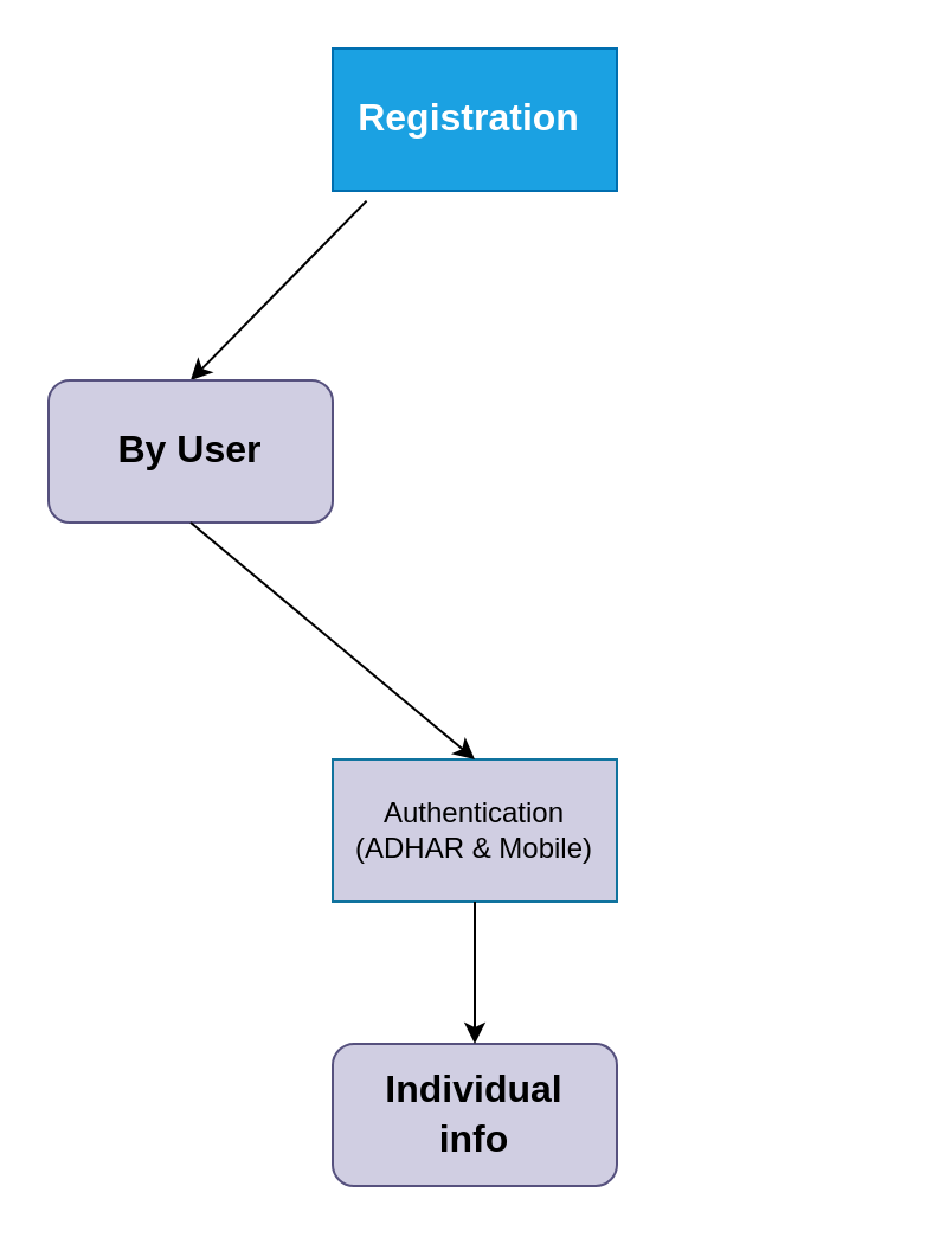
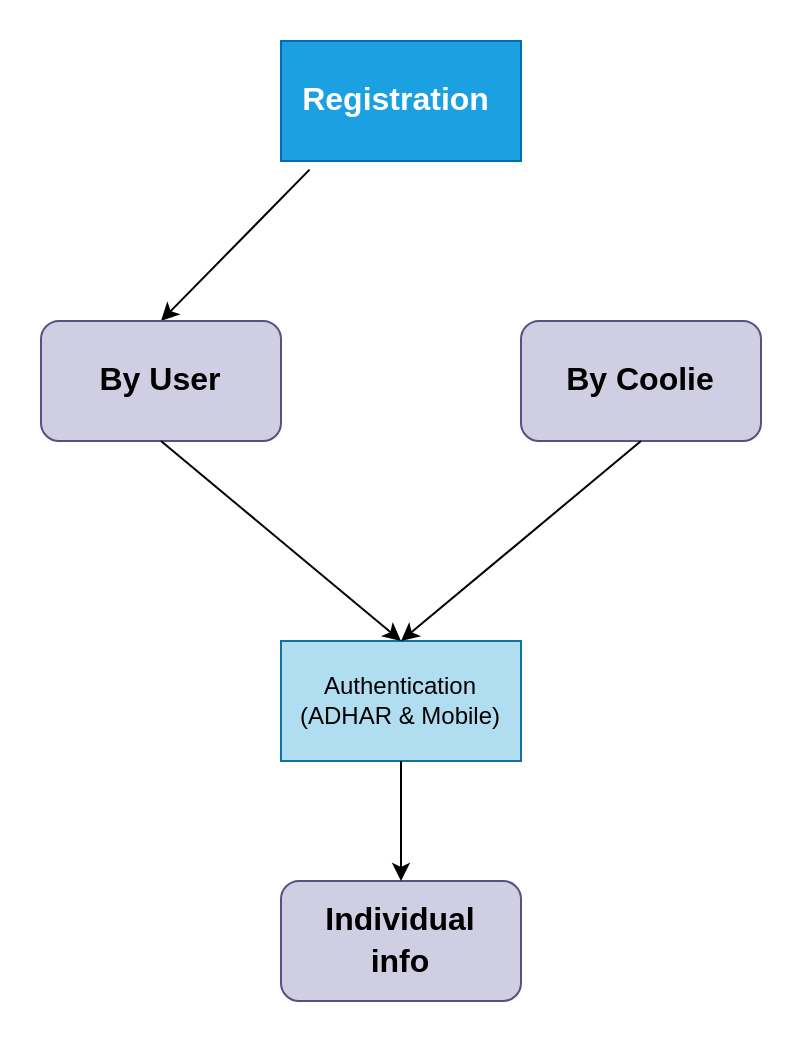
+ <mxCell id="5" value="&lt;div style=&quot;text-align: justify;&quot;&gt;&lt;font face=&quot;Helvetica&quot;&gt;&lt;span style=&quot;font-size: 16px;&quot;&gt;&lt;b&gt;By Coolie&lt;/b&gt;&lt;/span&gt;&lt;/font&gt;&lt;/div&gt;" style="rounded=1;whiteSpace=wrap;html=1;fillColor=#d0cee2;strokeColor=#56517e;fontFamily=Lucida Console;fontSize=17;align=center;" vertex="1" parent="1"><mxGeometry x="260" y="160" width="120" height="60" as="geometry" /></mxCell>
+ <mxCell id="8" value="" style="endArrow=classic;html=1;rounded=0;exitX=0.5;exitY=1;exitDx=0;exitDy=0;entryX=0.5;entryY=0;entryDx=0;entryDy=0;" edge="1" parent="1" source="5" target="6"><mxGeometry width="50" height="50" relative="1" as="geometry"><mxPoint x="174" y="104" as="sourcePoint" /><mxPoint x="100" y="180" as="targetPoint" /></mxGeometry></mxCell>
- <mxCell id="6" value="Authentication&lt;div&gt;(ADHAR &amp;amp; Mobile)&lt;/div&gt;" style="rounded=0;whiteSpace=wrap;html=1;fillColor=#d0cee2;strokeColor=#10739e;" vertex="1" parent="1"><mxGeometry x="140" y="320" width="120" height="60" as="geometry" /></mxCell>
+ <mxCell id="6" value="Authentication&lt;div&gt;(ADHAR &amp;amp; Mobile)&lt;/div&gt;" style="rounded=0;whiteSpace=wrap;html=1;fillColor=#b1ddf0;strokeColor=#10739e;" vertex="1" parent="1"><mxGeometry x="140" y="320" width="120" height="60" as="geometry" /></mxCell>
